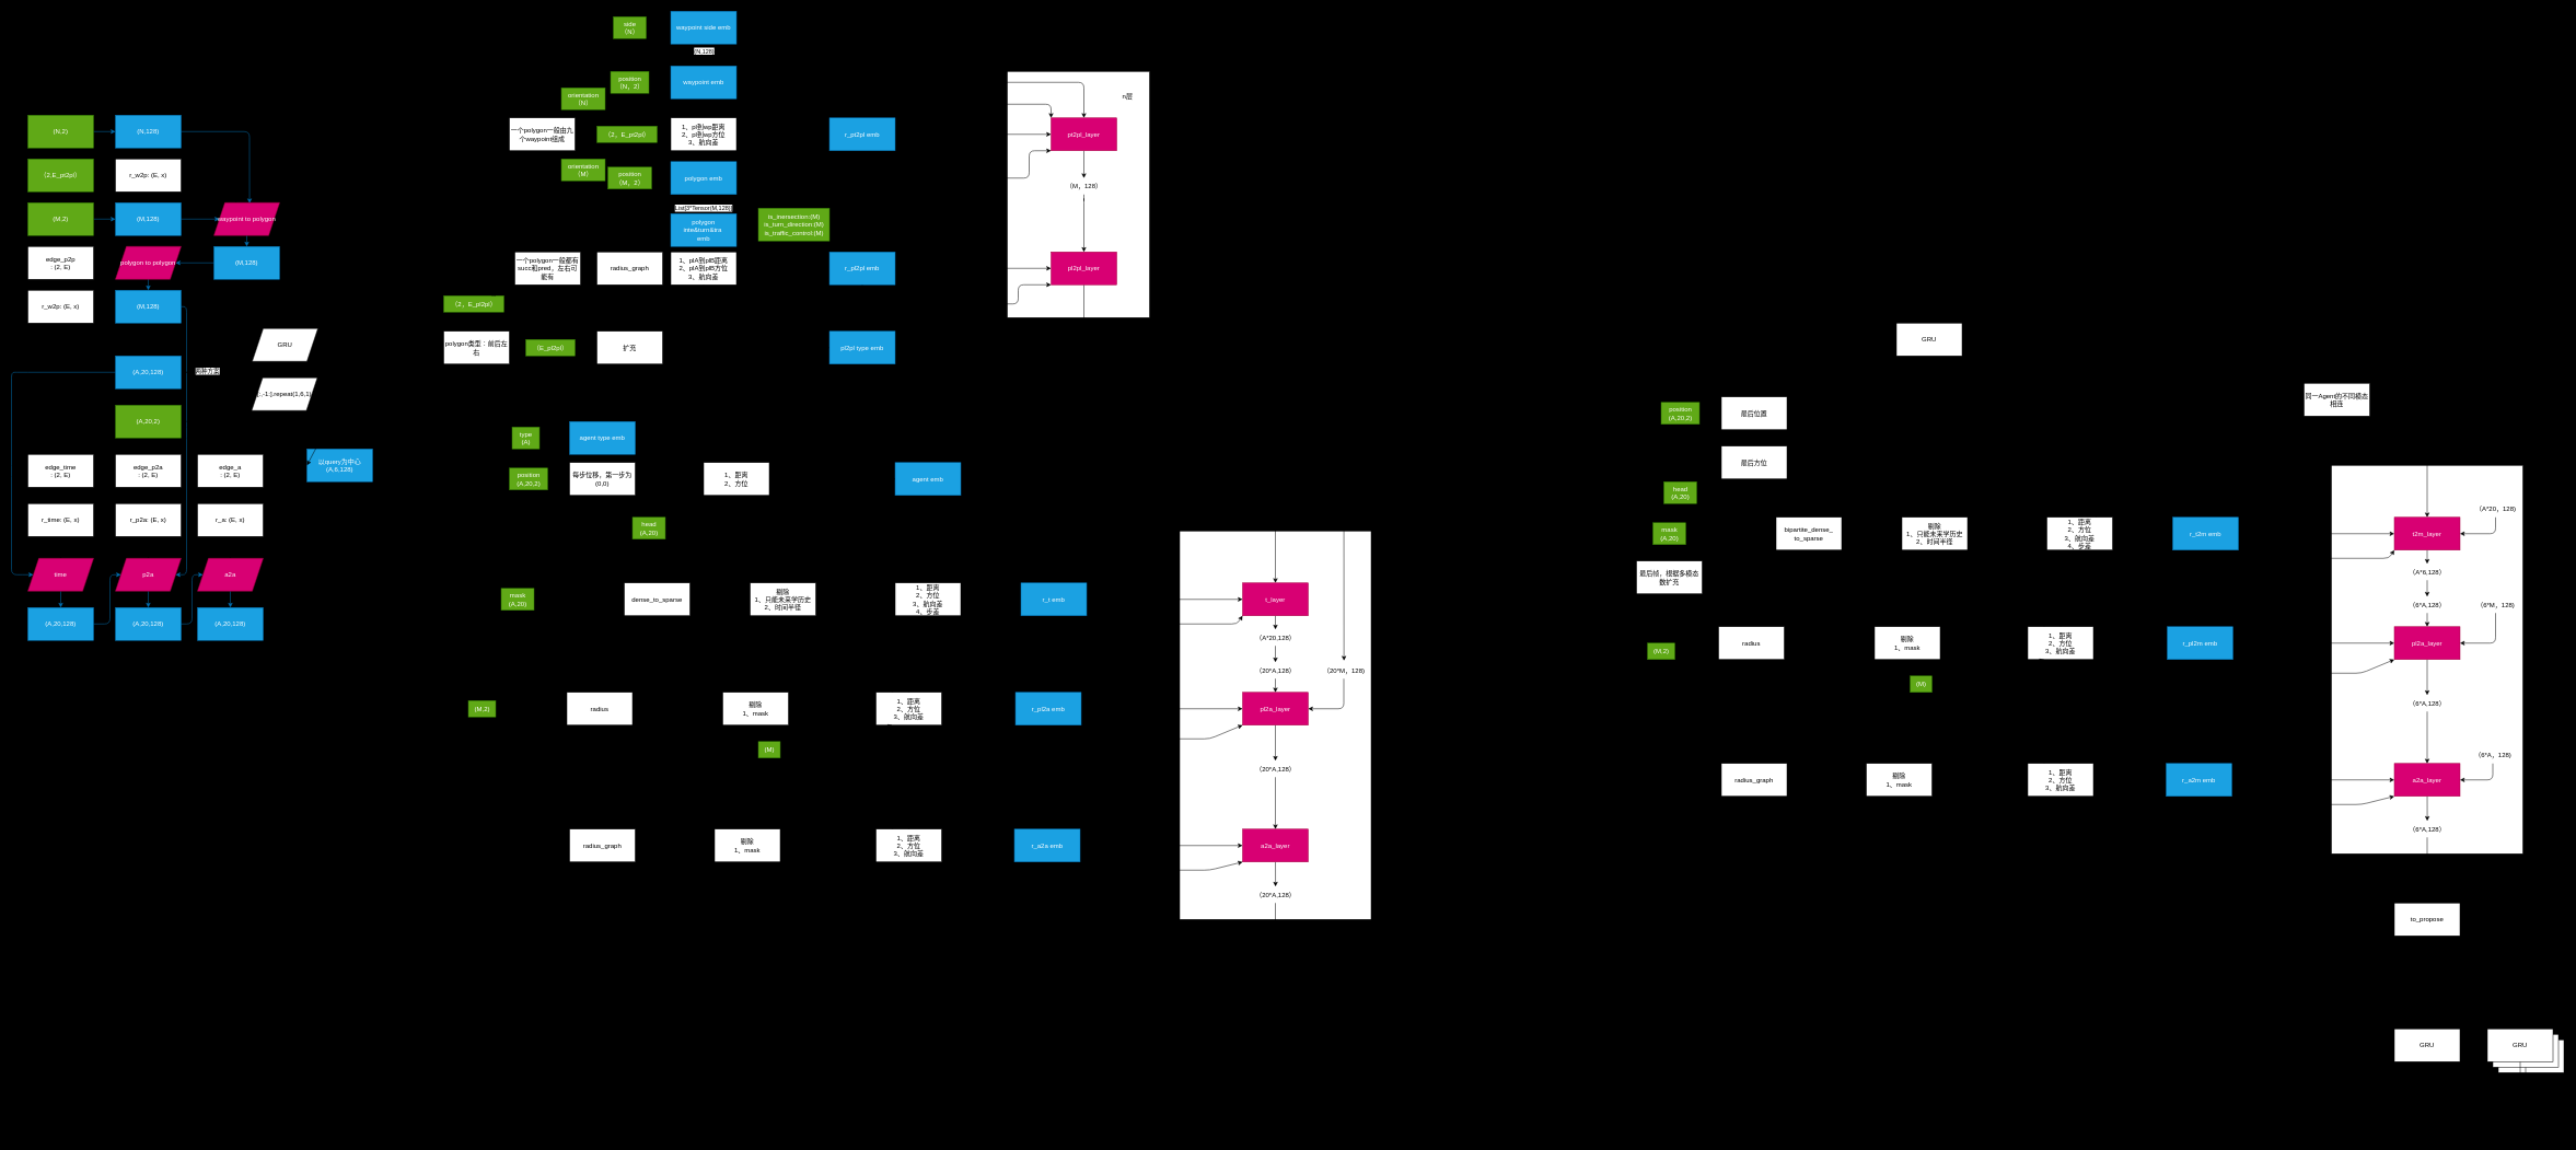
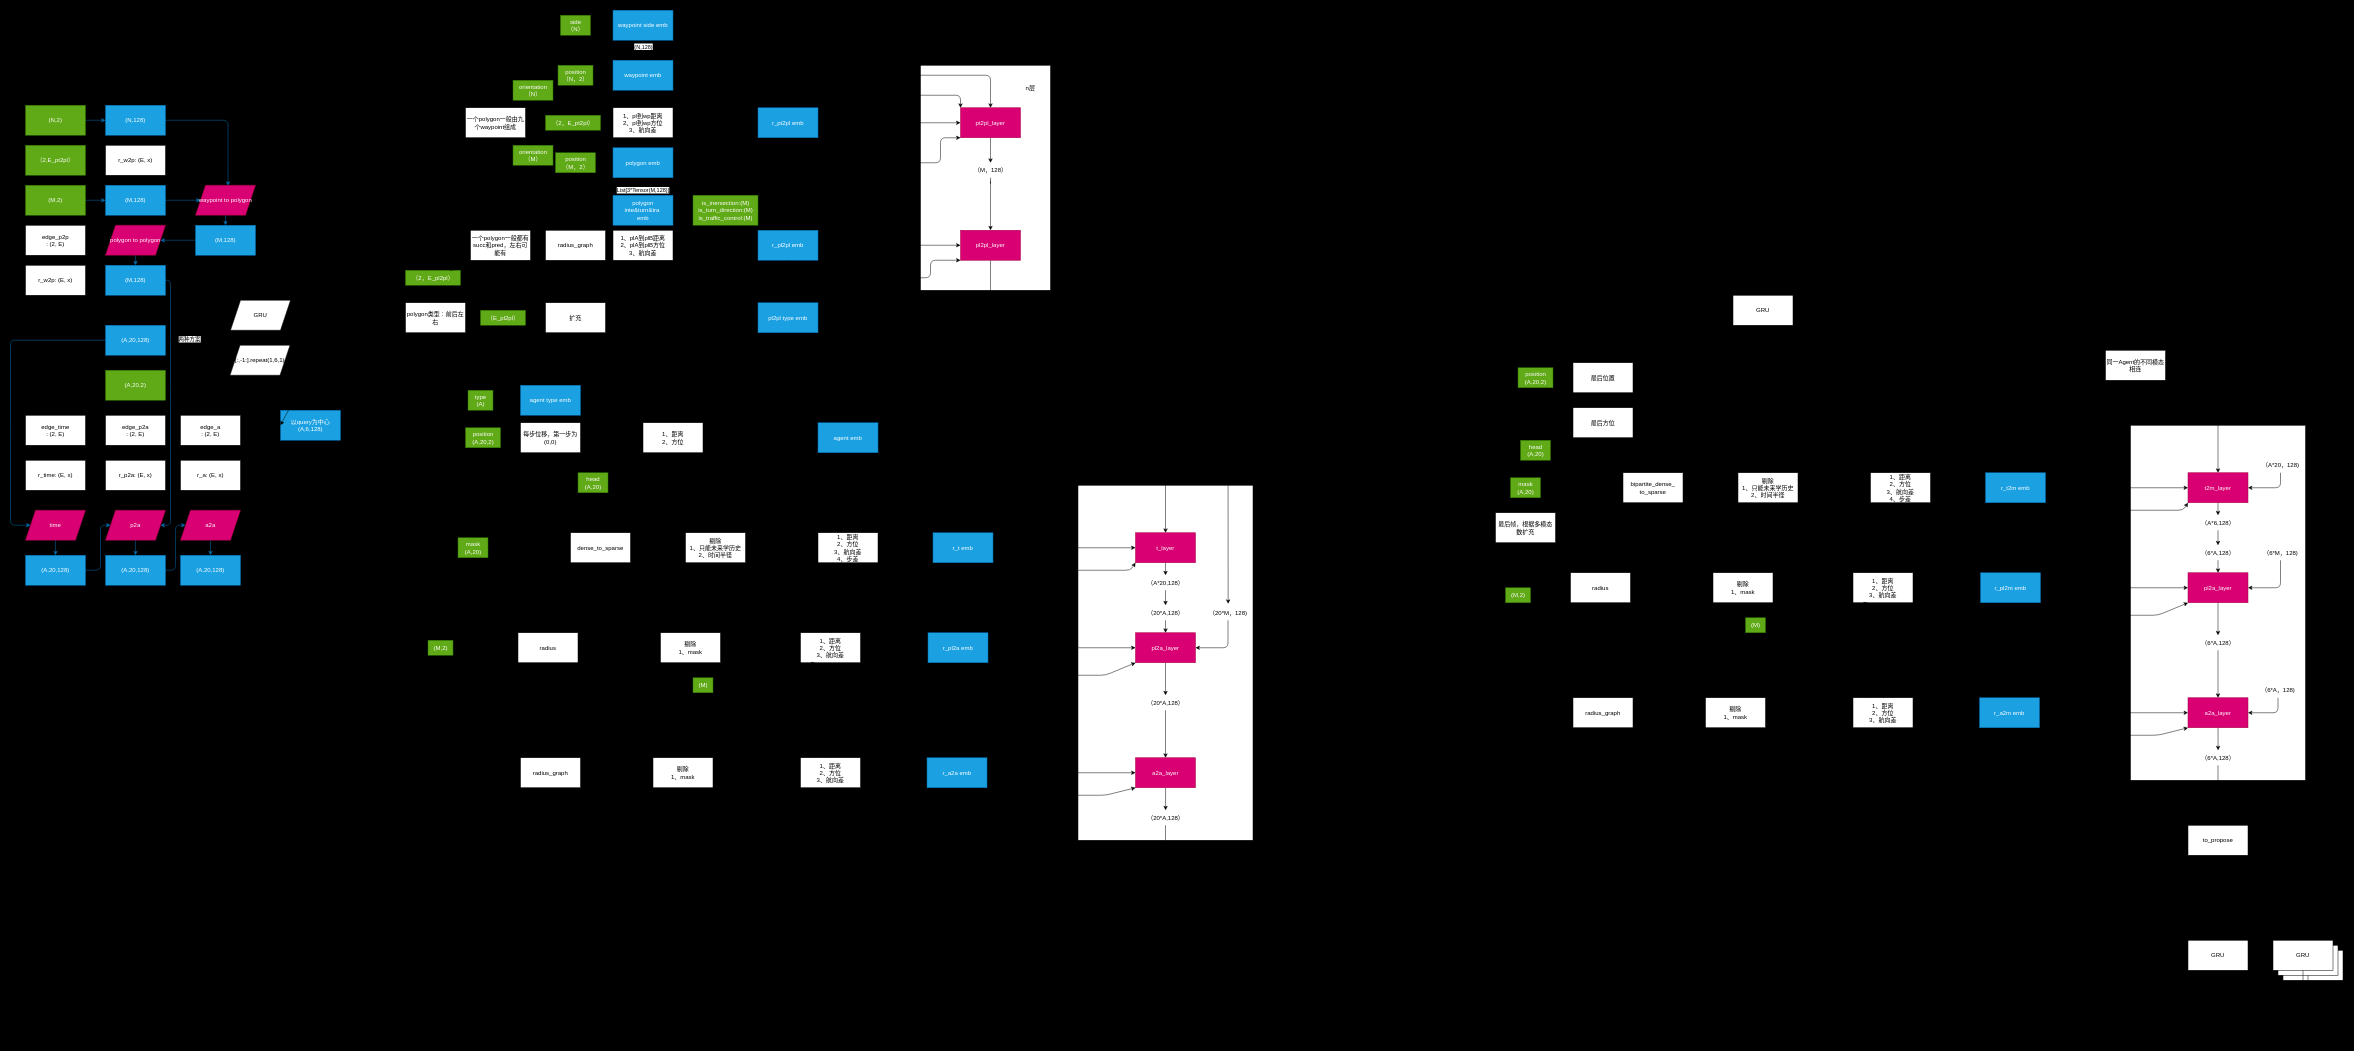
- <mxCell id="145" value="is_inersection:(M)&lt;br&gt;is_turn_direction:(M)&lt;br&gt;is_traffic_control:(M)" style="text;html=1;align=center;verticalAlign=middle;resizable=0;points=[];autosize=1;strokeColor=#2D7600;fillColor=#60a917;fontColor=#ffffff;" parent="1" vertex="1"><mxGeometry x="1385" y="380" width="130" height="60" as="geometry" /></mxCell>
+ <mxCell id="145" value="is_inersection:(M)&lt;br&gt;is_turn_direction:(M)&lt;br&gt;is_traffic_control:(M)" style="text;html=1;align=center;verticalAlign=middle;resizable=0;points=[];autosize=1;strokeColor=#2D7600;fillColor=#60a917;fontColor=#ffffff;" parent="1" vertex="1"><mxGeometry x="1385" y="390" width="130" height="60" as="geometry" /></mxCell>
